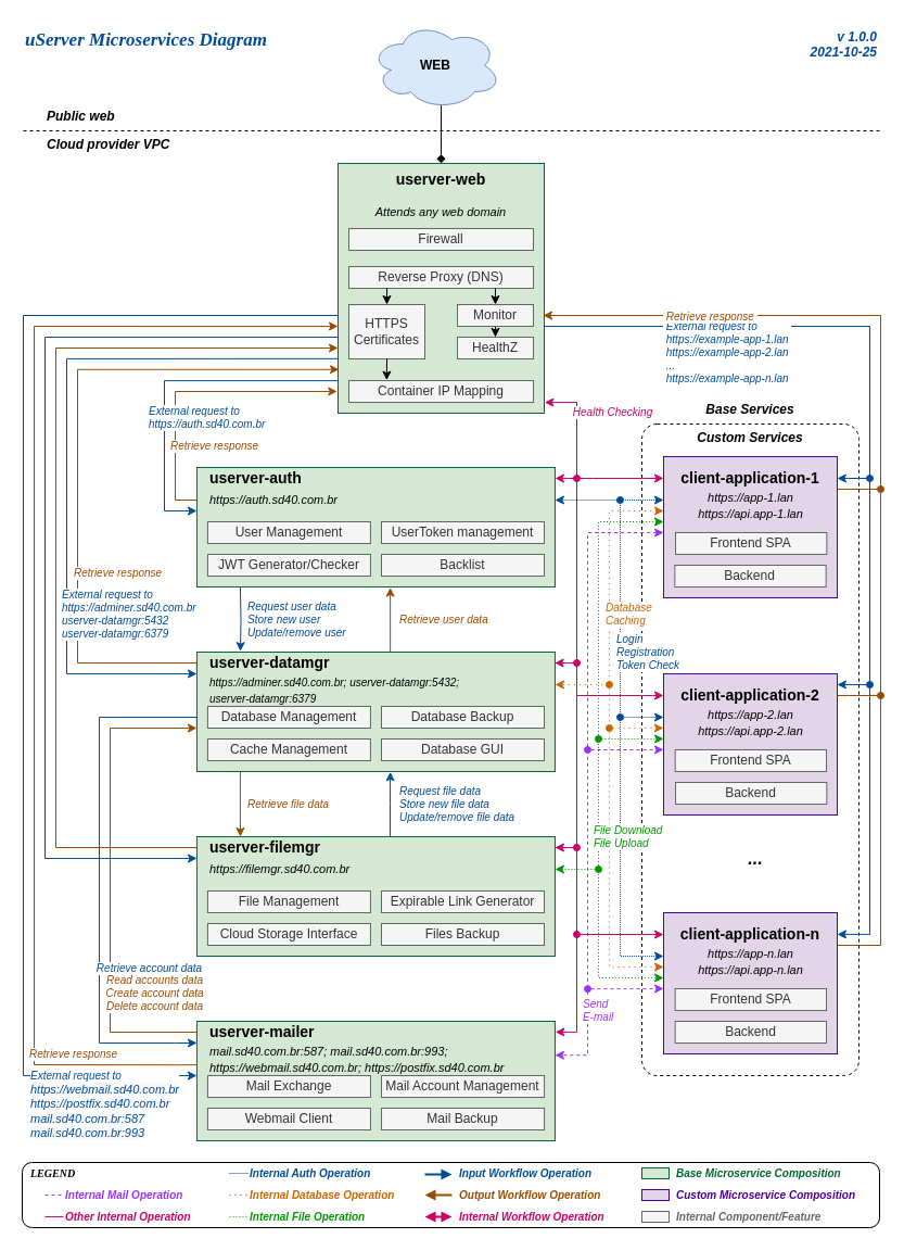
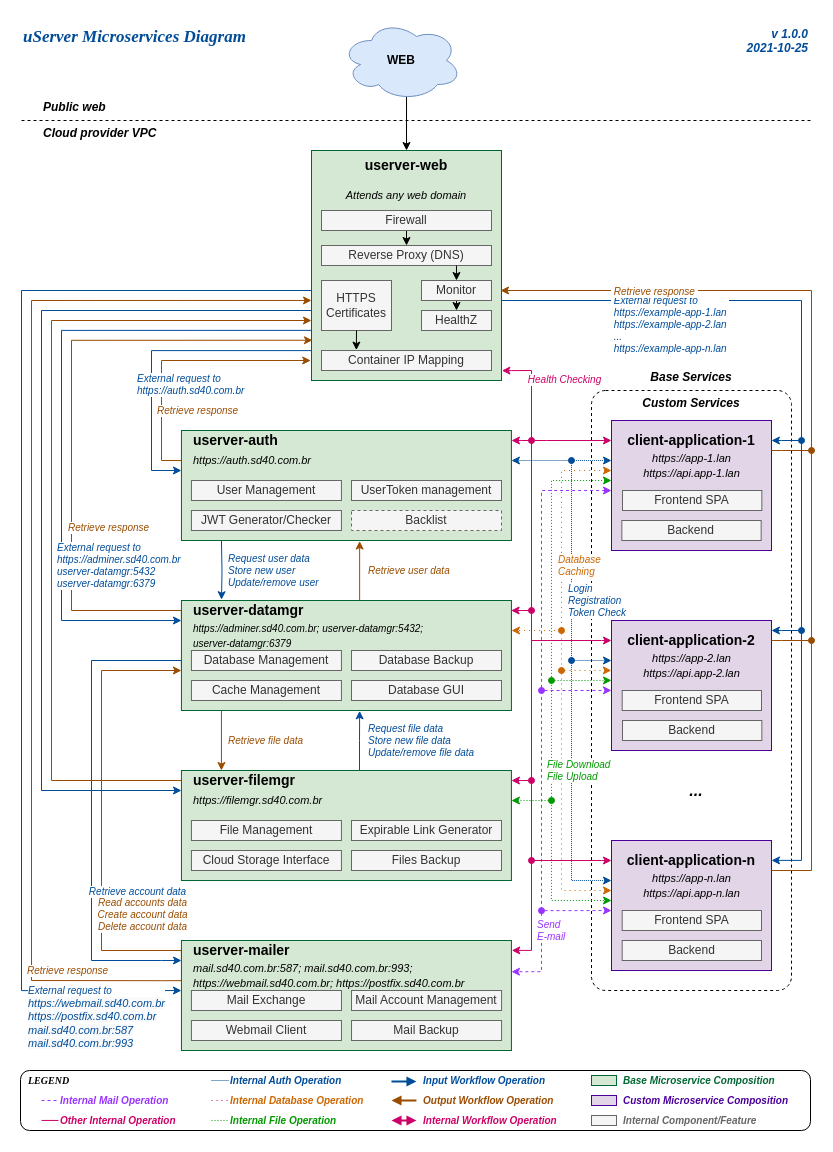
- <mxCell id="40" style="edgeStyle=orthogonalEdgeStyle;rounded=0;orthogonalLoop=1;jettySize=auto;html=1;exitX=0.542;exitY=0.946;exitDx=0;exitDy=0;exitPerimeter=0;entryX=0.5;entryY=0;entryDx=0;entryDy=0;endArrow=diamond;" edge="1" parent="1" source="41" target="44"><mxGeometry relative="1" as="geometry"><Array as="points" /></mxGeometry></mxCell>
+ <mxCell id="40" style="edgeStyle=orthogonalEdgeStyle;rounded=0;orthogonalLoop=1;jettySize=auto;html=1;exitX=0.542;exitY=0.946;exitDx=0;exitDy=0;exitPerimeter=0;entryX=0.5;entryY=0;entryDx=0;entryDy=0;" edge="1" parent="1" source="41" target="44"><mxGeometry relative="1" as="geometry"><Array as="points" /></mxGeometry></mxCell>
+ <mxCell id="46" style="edgeStyle=orthogonalEdgeStyle;rounded=0;orthogonalLoop=1;jettySize=auto;html=1;exitX=0.5;exitY=1;exitDx=0;exitDy=0;entryX=0.5;entryY=0;entryDx=0;entryDy=0;" edge="1" parent="43" source="47" target="45"><mxGeometry relative="1" as="geometry" /></mxCell>
- <mxCell id="49" style="edgeStyle=orthogonalEdgeStyle;rounded=0;orthogonalLoop=1;jettySize=auto;html=1;exitX=0.206;exitY=0.99;exitDx=0;exitDy=0;entryX=0.5;entryY=0;entryDx=0;entryDy=0;exitPerimeter=0;" edge="1" parent="43" source="45" target="48"><mxGeometry relative="1" as="geometry" /></mxCell>
- <mxCell id="116" value="Backlist" style="rounded=0;whiteSpace=wrap;html=1;fillColor=#f5f5f5;strokeColor=#666666;fontColor=#333333;" vertex="1" parent="109"><mxGeometry x="170.06" y="80" width="150" height="20" as="geometry" /></mxCell>
+ <mxCell id="116" value="Backlist" style="rounded=0;whiteSpace=wrap;html=1;fillColor=#f5f5f5;strokeColor=#666666;fontColor=#333333;dashed=1;" vertex="1" parent="109"><mxGeometry x="170.06" y="80" width="150" height="20" as="geometry" /></mxCell>
